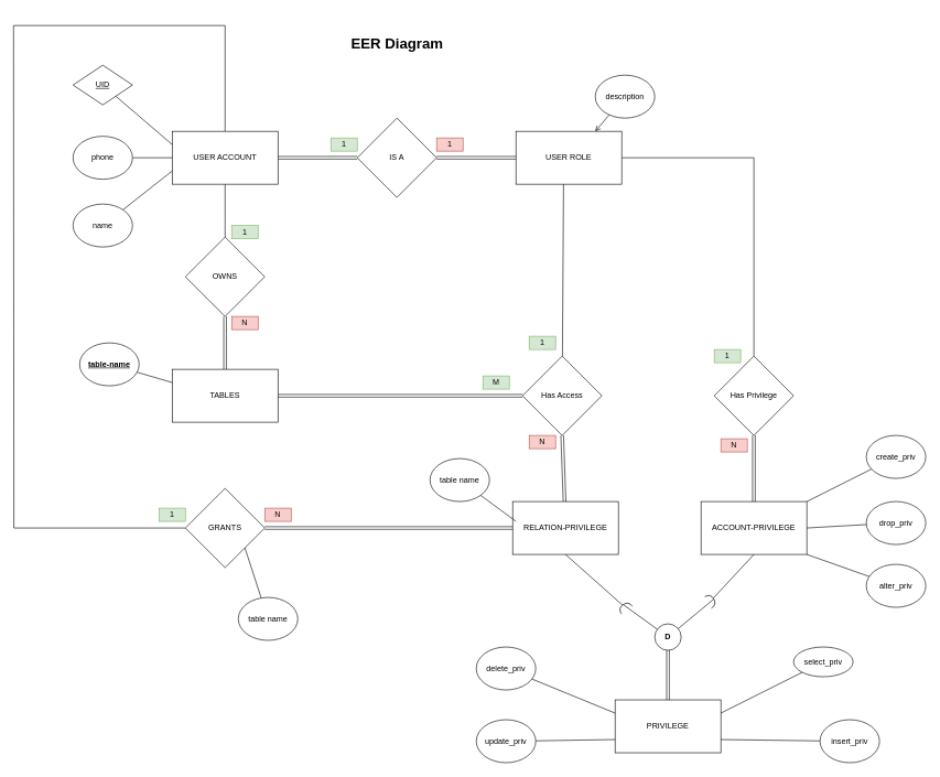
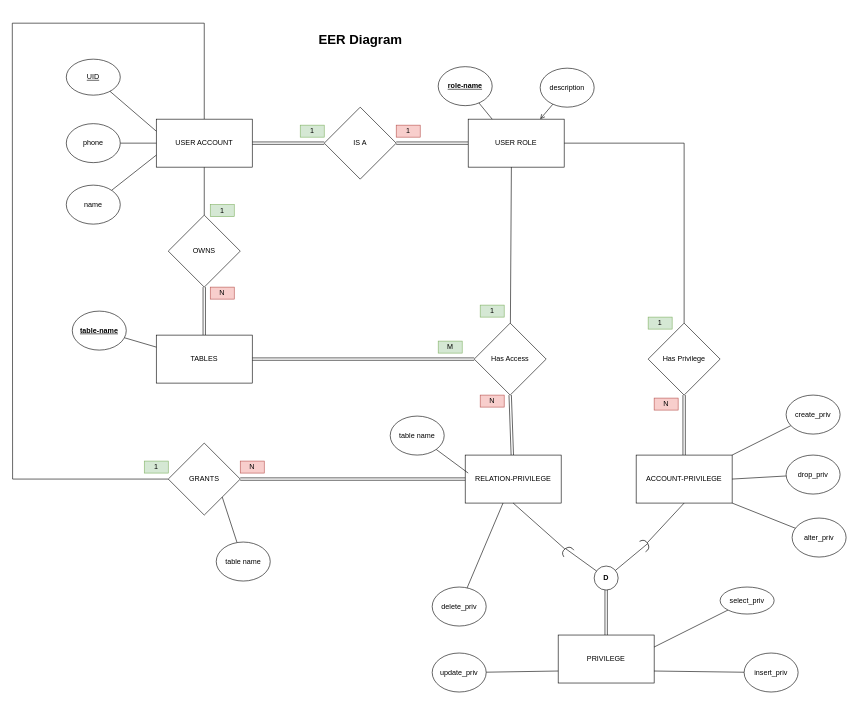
- <mxCell id="7" value="&lt;u&gt;UID&lt;/u&gt;" style="rhombus;whiteSpace=wrap;html=1;" parent="1" vertex="1"><mxGeometry x="110" y="98" width="90" height="60" as="geometry" /></mxCell>
+ <mxCell id="7" value="&lt;u&gt;UID&lt;/u&gt;" style="ellipse;whiteSpace=wrap;html=1;" parent="1" vertex="1"><mxGeometry x="110" y="98" width="90" height="60" as="geometry" /></mxCell>
+ <mxCell id="17" value="role-name" style="ellipse;whiteSpace=wrap;html=1;fontStyle=5" parent="1" vertex="1"><mxGeometry x="730" y="110.5" width="90" height="65" as="geometry" /></mxCell>
+ <mxCell id="16" style="edgeStyle=none;rounded=0;orthogonalLoop=1;jettySize=auto;html=1;entryX=0.25;entryY=0;entryDx=0;entryDy=0;endArrow=none;" parent="1" source="17" target="15" edge="1"><mxGeometry relative="1" as="geometry" /></mxCell>
- <mxCell id="67" value="alter_priv" style="ellipse;whiteSpace=wrap;html=1;" vertex="1" parent="1"><mxGeometry x="1310" y="853" width="90" height="65" as="geometry" /></mxCell>
+ <mxCell id="67" value="alter_priv" style="ellipse;whiteSpace=wrap;html=1;" vertex="1" parent="1"><mxGeometry x="1320" y="863" width="90" height="65" as="geometry" /></mxCell>
- <mxCell id="60" style="endArrow=none;rounded=0;orthogonalLoop=1;jettySize=auto;html=1;entryX=0;entryY=0.25;entryDx=0;entryDy=0;" edge="1" parent="1" source="61" target="31"><mxGeometry relative="1" as="geometry"><mxPoint x="1140" y="1208" as="targetPoint" /></mxGeometry></mxCell>
+ <mxCell id="60" style="endArrow=none;rounded=0;orthogonalLoop=1;jettySize=auto;html=1;" edge="1" parent="1" source="61" target="33"><mxGeometry relative="1" as="geometry"><mxPoint x="1140" y="1208" as="targetPoint" /></mxGeometry></mxCell>
